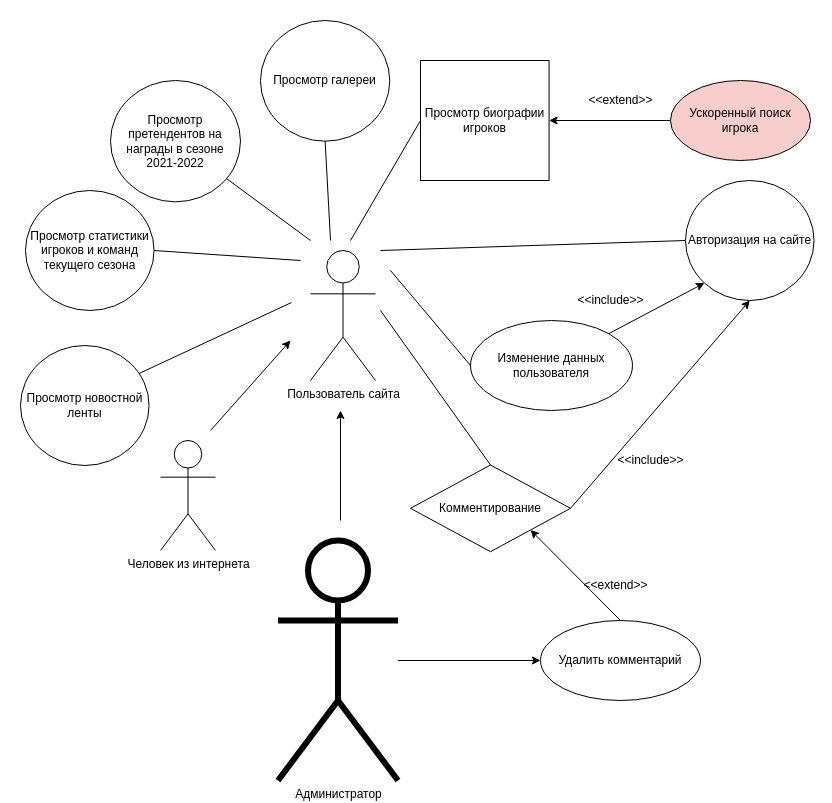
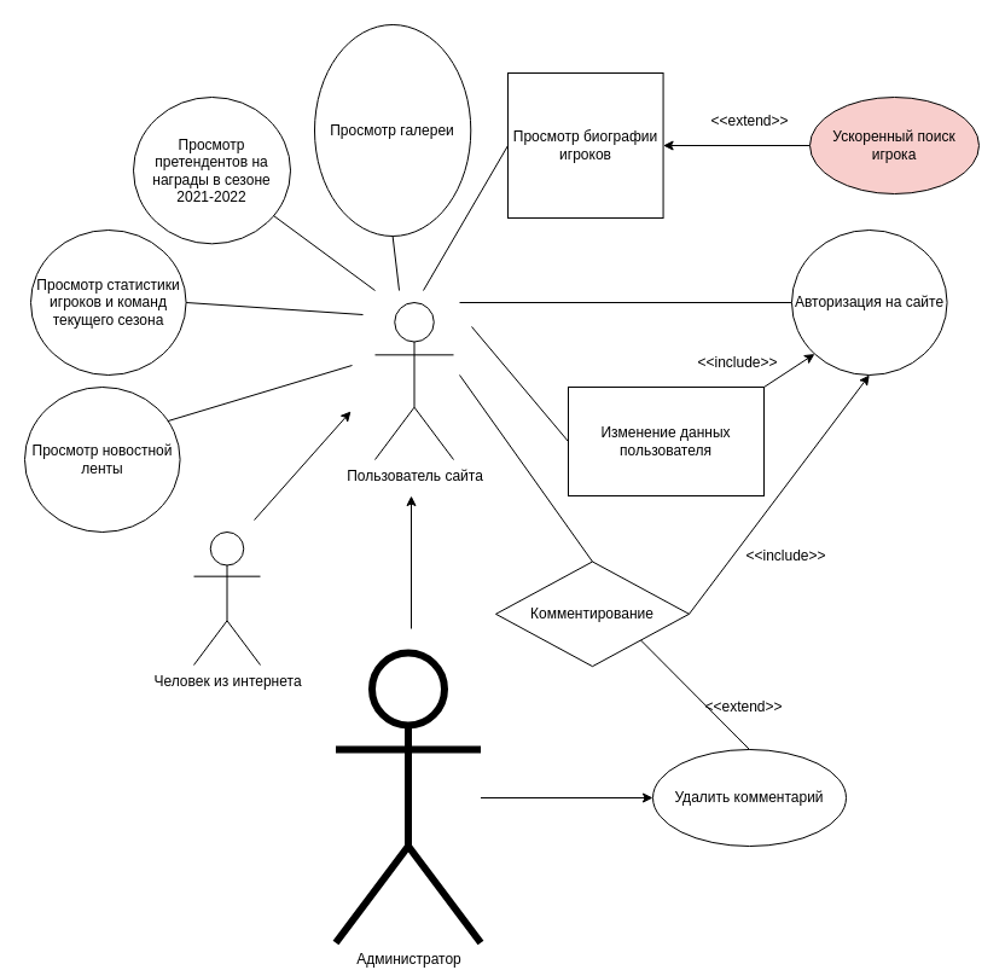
- <mxCell id="7" value="Просмотр галереи" style="ellipse;whiteSpace=wrap;html=1;strokeWidth=1;" parent="1" vertex="1"><mxGeometry x="260" y="20" width="129.29" height="120.67" as="geometry" /></mxCell>
+ <mxCell id="7" value="Просмотр галереи" style="ellipse;whiteSpace=wrap;html=1;strokeWidth=1;" parent="1" vertex="1"><mxGeometry x="260" y="20" width="129.29" height="175" as="geometry" /></mxCell>
- <mxCell id="23" value="Авторизация на сайте" style="ellipse;whiteSpace=wrap;html=1;strokeWidth=1;" parent="1" vertex="1"><mxGeometry x="685" y="180" width="128.57" height="120" as="geometry" /></mxCell>
+ <mxCell id="23" value="Авторизация на сайте" style="ellipse;whiteSpace=wrap;html=1;strokeWidth=1;" parent="1" vertex="1"><mxGeometry x="655" y="190" width="128.57" height="120" as="geometry" /></mxCell>
- <mxCell id="25" value="Изменение данных пользователя" style="ellipse;whiteSpace=wrap;html=1;strokeWidth=1;" parent="1" vertex="1"><mxGeometry x="470" y="320" width="162" height="90" as="geometry" /></mxCell>
+ <mxCell id="25" value="Изменение данных пользователя" style="whiteSpace=wrap;html=1;strokeWidth=1;rounded=0;" parent="1" vertex="1"><mxGeometry x="470" y="320" width="162" height="90" as="geometry" /></mxCell>
- <mxCell id="5" value="Просмотр новостной ленты" style="ellipse;whiteSpace=wrap;html=1;strokeWidth=1;" parent="1" vertex="1"><mxGeometry x="20" y="345" width="128.57" height="120" as="geometry" /></mxCell>
+ <mxCell id="5" value="Просмотр новостной ленты" style="ellipse;whiteSpace=wrap;html=1;strokeWidth=1;" parent="1" vertex="1"><mxGeometry x="20" y="320" width="128.57" height="120" as="geometry" /></mxCell>
- <mxCell id="32" value="" style="endArrow=classic;html=1;rounded=0;exitX=0.5;exitY=0;exitDx=0;exitDy=0;entryX=1;entryY=1;entryDx=0;entryDy=0;" parent="1" source="31" target="17" edge="1"><mxGeometry width="50" height="50" relative="1" as="geometry"><mxPoint x="420" y="480" as="sourcePoint" /><mxPoint x="470" y="430" as="targetPoint" /></mxGeometry></mxCell>
+ <mxCell id="32" value="" style="endArrow=none;html=1;rounded=0;exitX=0.5;exitY=0;exitDx=0;exitDy=0;entryX=1;entryY=1;entryDx=0;entryDy=0;" parent="1" source="31" target="17" edge="1"><mxGeometry width="50" height="50" relative="1" as="geometry"><mxPoint x="420" y="480" as="sourcePoint" /><mxPoint x="470" y="430" as="targetPoint" /></mxGeometry></mxCell>
